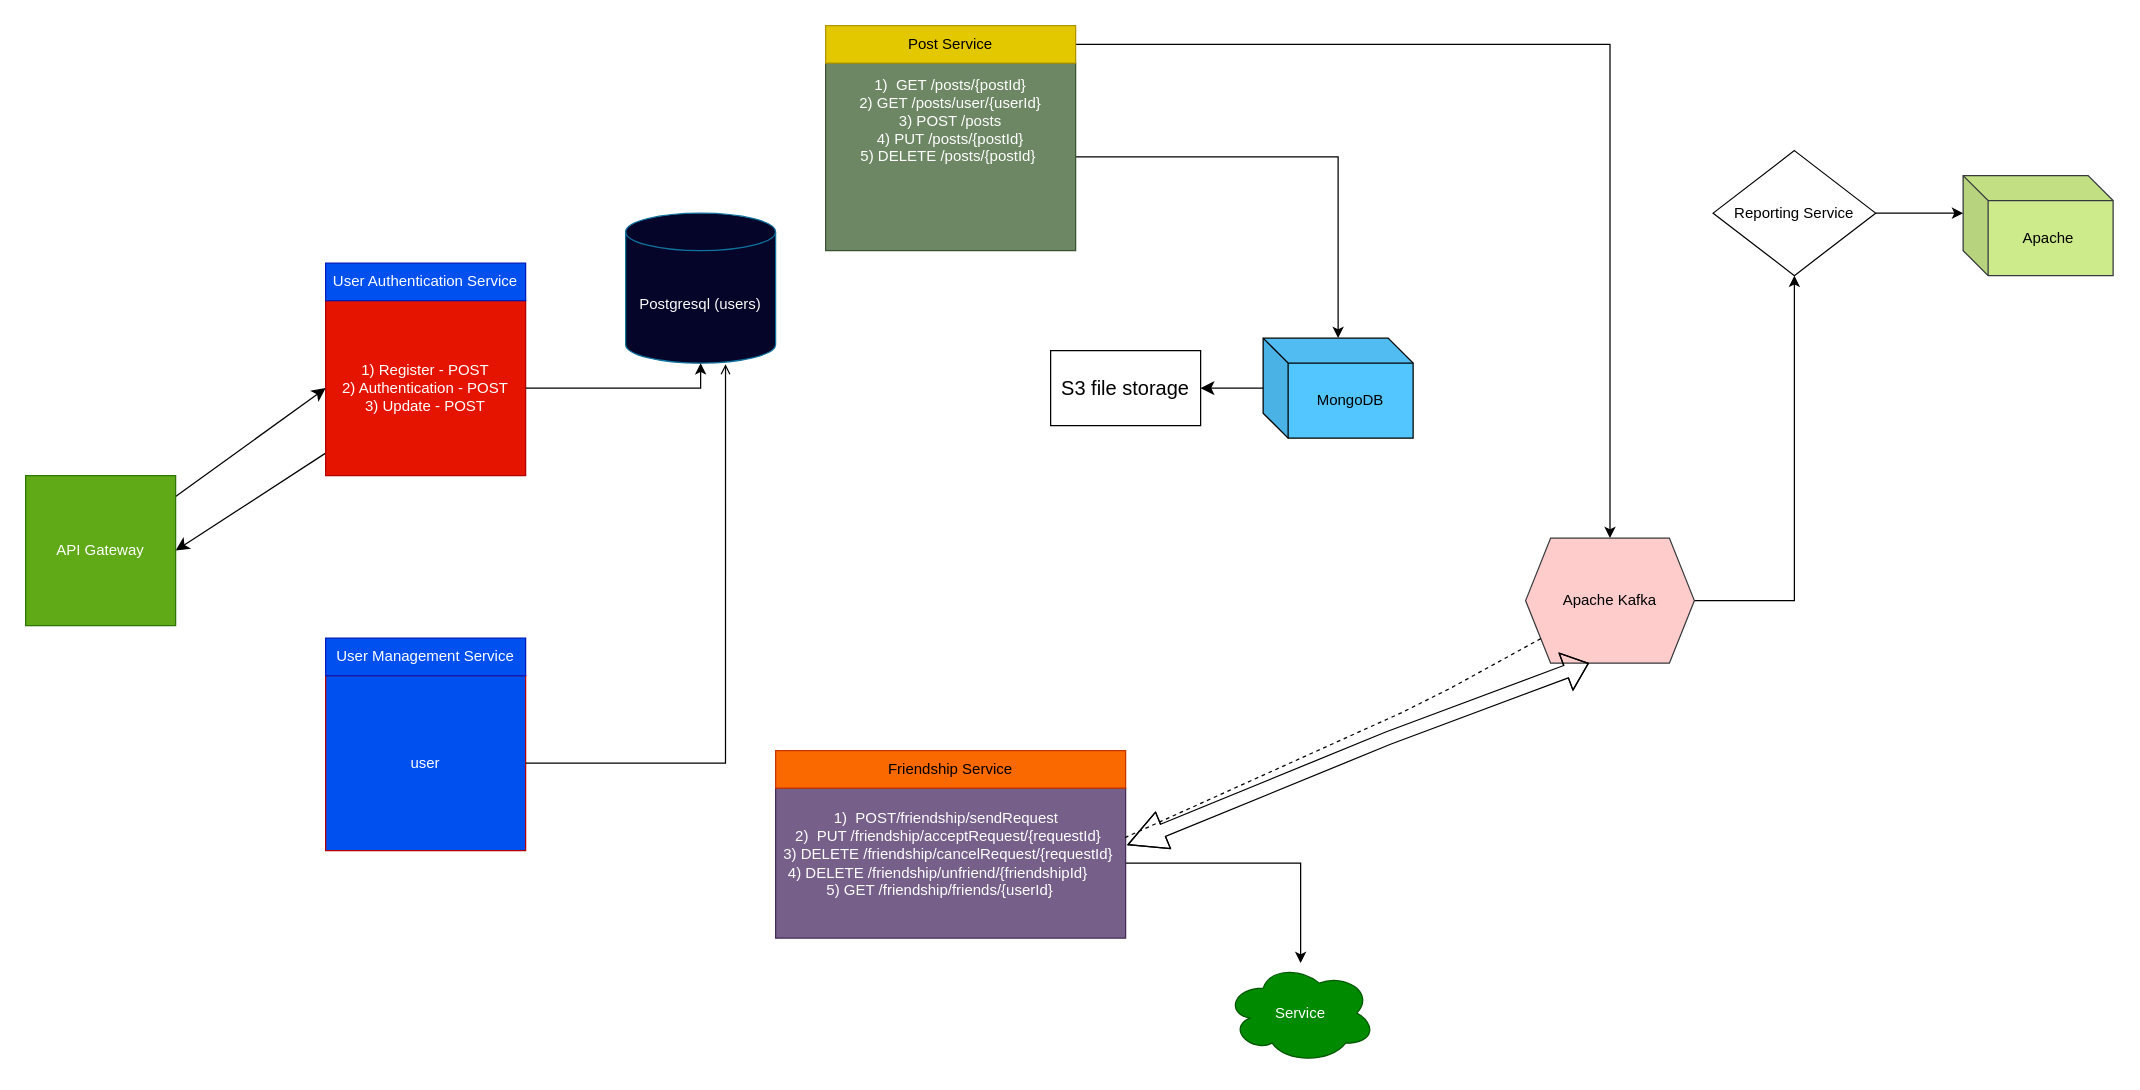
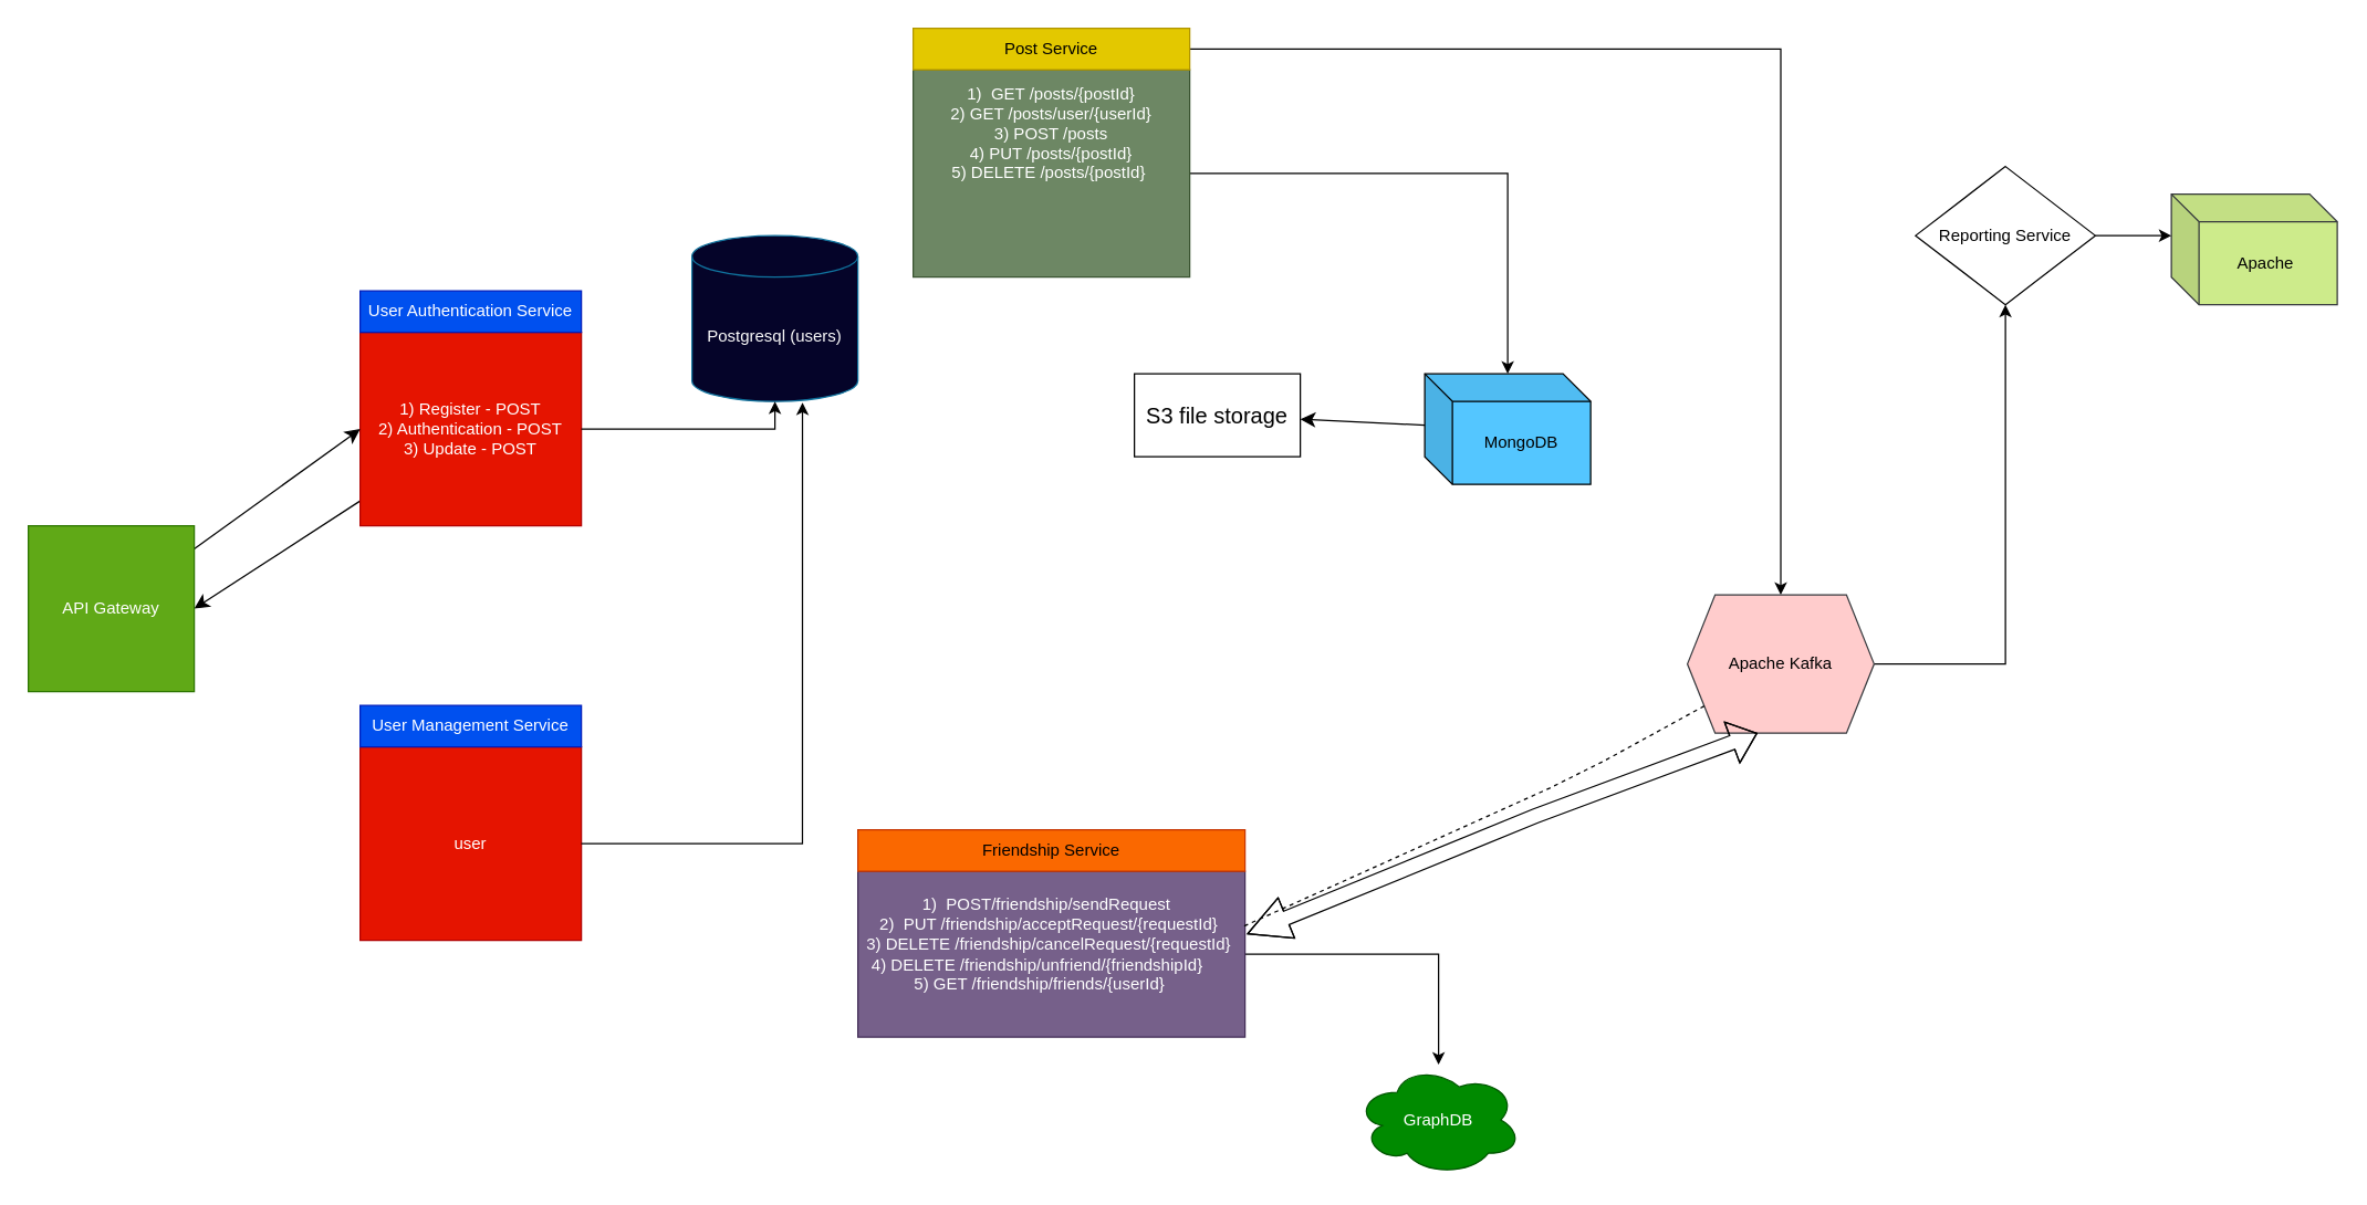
- <mxCell id="24" value="Reporting Service" style="rhombus;whiteSpace=wrap;html=1;" parent="1" vertex="1"><mxGeometry x="1370" y="120" width="130" height="100" as="geometry" /></mxCell>
+ <mxCell id="24" value="Reporting Service" style="rhombus;whiteSpace=wrap;html=1;" parent="1" vertex="1"><mxGeometry x="1385" y="120" width="130" height="100" as="geometry" /></mxCell>
- <mxCell id="11" style="edgeStyle=orthogonalEdgeStyle;rounded=0;orthogonalLoop=1;jettySize=auto;html=1;entryX=0.666;entryY=1.007;entryDx=0;entryDy=0;entryPerimeter=0;endArrow=open;" parent="1" source="7" target="9" edge="1"><mxGeometry relative="1" as="geometry" /></mxCell>
+ <mxCell id="11" style="edgeStyle=orthogonalEdgeStyle;rounded=0;orthogonalLoop=1;jettySize=auto;html=1;entryX=0.666;entryY=1.007;entryDx=0;entryDy=0;entryPerimeter=0;" parent="1" source="7" target="9" edge="1"><mxGeometry relative="1" as="geometry" /></mxCell>
- <mxCell id="29" value="S3 file storage" style="whiteSpace=wrap;html=1;fontSize=16;" parent="1" vertex="1"><mxGeometry x="840" y="280" width="120" height="60" as="geometry" /></mxCell>
+ <mxCell id="29" value="S3 file storage" style="whiteSpace=wrap;html=1;fontSize=16;" parent="1" vertex="1"><mxGeometry x="820" y="270" width="120" height="60" as="geometry" /></mxCell>
- <mxCell id="20" value="MongoDB" style="shape=cube;whiteSpace=wrap;html=1;boundedLbl=1;backgroundOutline=1;darkOpacity=0.05;darkOpacity2=0.1;fillColor=#54C6FF;" parent="1" vertex="1"><mxGeometry x="1010" y="270" width="120" height="80" as="geometry" /></mxCell>
+ <mxCell id="20" value="MongoDB" style="shape=cube;whiteSpace=wrap;html=1;boundedLbl=1;backgroundOutline=1;darkOpacity=0.05;darkOpacity2=0.1;fillColor=#54C6FF;" parent="1" vertex="1"><mxGeometry x="1030" y="270" width="120" height="80" as="geometry" /></mxCell>
- <mxCell id="7" value="user" style="rounded=0;whiteSpace=wrap;html=1;fillColor=#0050ef;strokeColor=#B20000;fontColor=#ffffff;" parent="1" vertex="1"><mxGeometry x="260" y="540" width="160" height="140" as="geometry" /></mxCell>
+ <mxCell id="7" value="user" style="rounded=0;whiteSpace=wrap;html=1;fillColor=#e51400;strokeColor=#B20000;fontColor=#ffffff;" parent="1" vertex="1"><mxGeometry x="260" y="540" width="160" height="140" as="geometry" /></mxCell>
- <mxCell id="21" value="Service" style="ellipse;shape=cloud;whiteSpace=wrap;html=1;fillColor=#008a00;fontColor=#ffffff;strokeColor=#005700;" parent="1" vertex="1"><mxGeometry x="980" y="770" width="120" height="80" as="geometry" /></mxCell>
+ <mxCell id="21" value="GraphDB" style="ellipse;shape=cloud;whiteSpace=wrap;html=1;fillColor=#008a00;fontColor=#ffffff;strokeColor=#005700;" parent="1" vertex="1"><mxGeometry x="980" y="770" width="120" height="80" as="geometry" /></mxCell>
